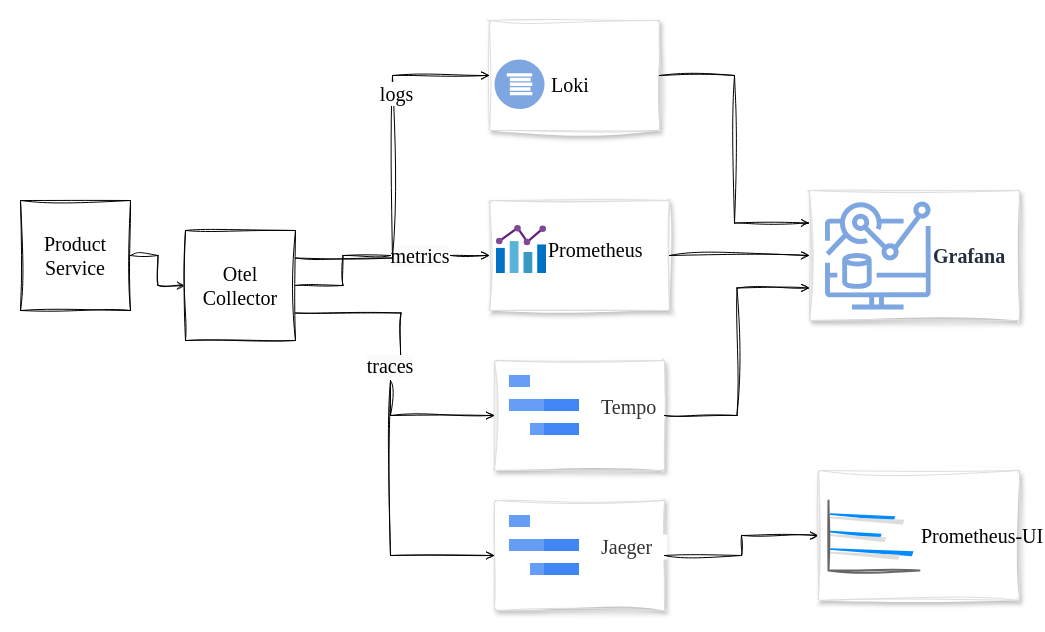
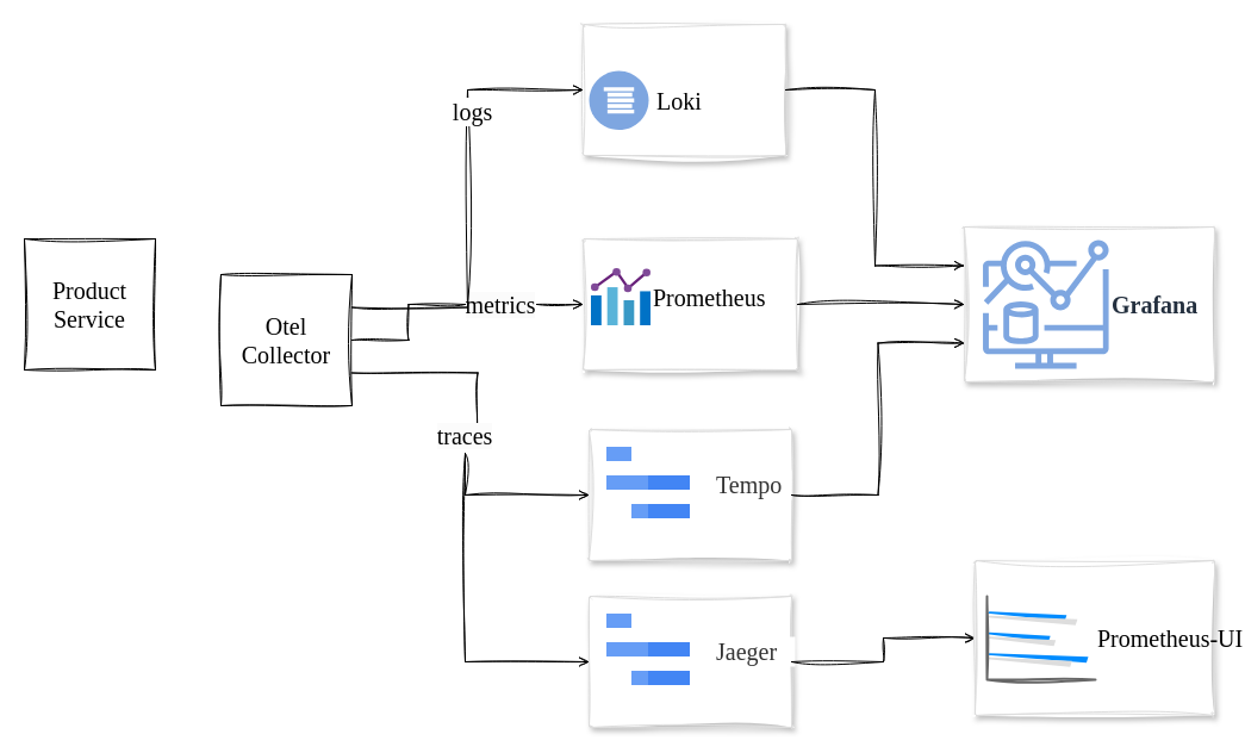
- <mxCell id="2" style="edgeStyle=orthogonalEdgeStyle;rounded=0;sketch=1;hachureGap=4;jiggle=2;curveFitting=1;orthogonalLoop=1;jettySize=auto;html=1;entryX=0;entryY=0.5;entryDx=0;entryDy=0;fontFamily=Architects Daughter;fontSource=https%3A%2F%2Ffonts.googleapis.com%2Fcss%3Ffamily%3DArchitects%2BDaughter;fontSize=20;endArrow=open;endFill=0;" parent="1" source="3" target="5" edge="1"><mxGeometry relative="1" as="geometry" /></mxCell>
